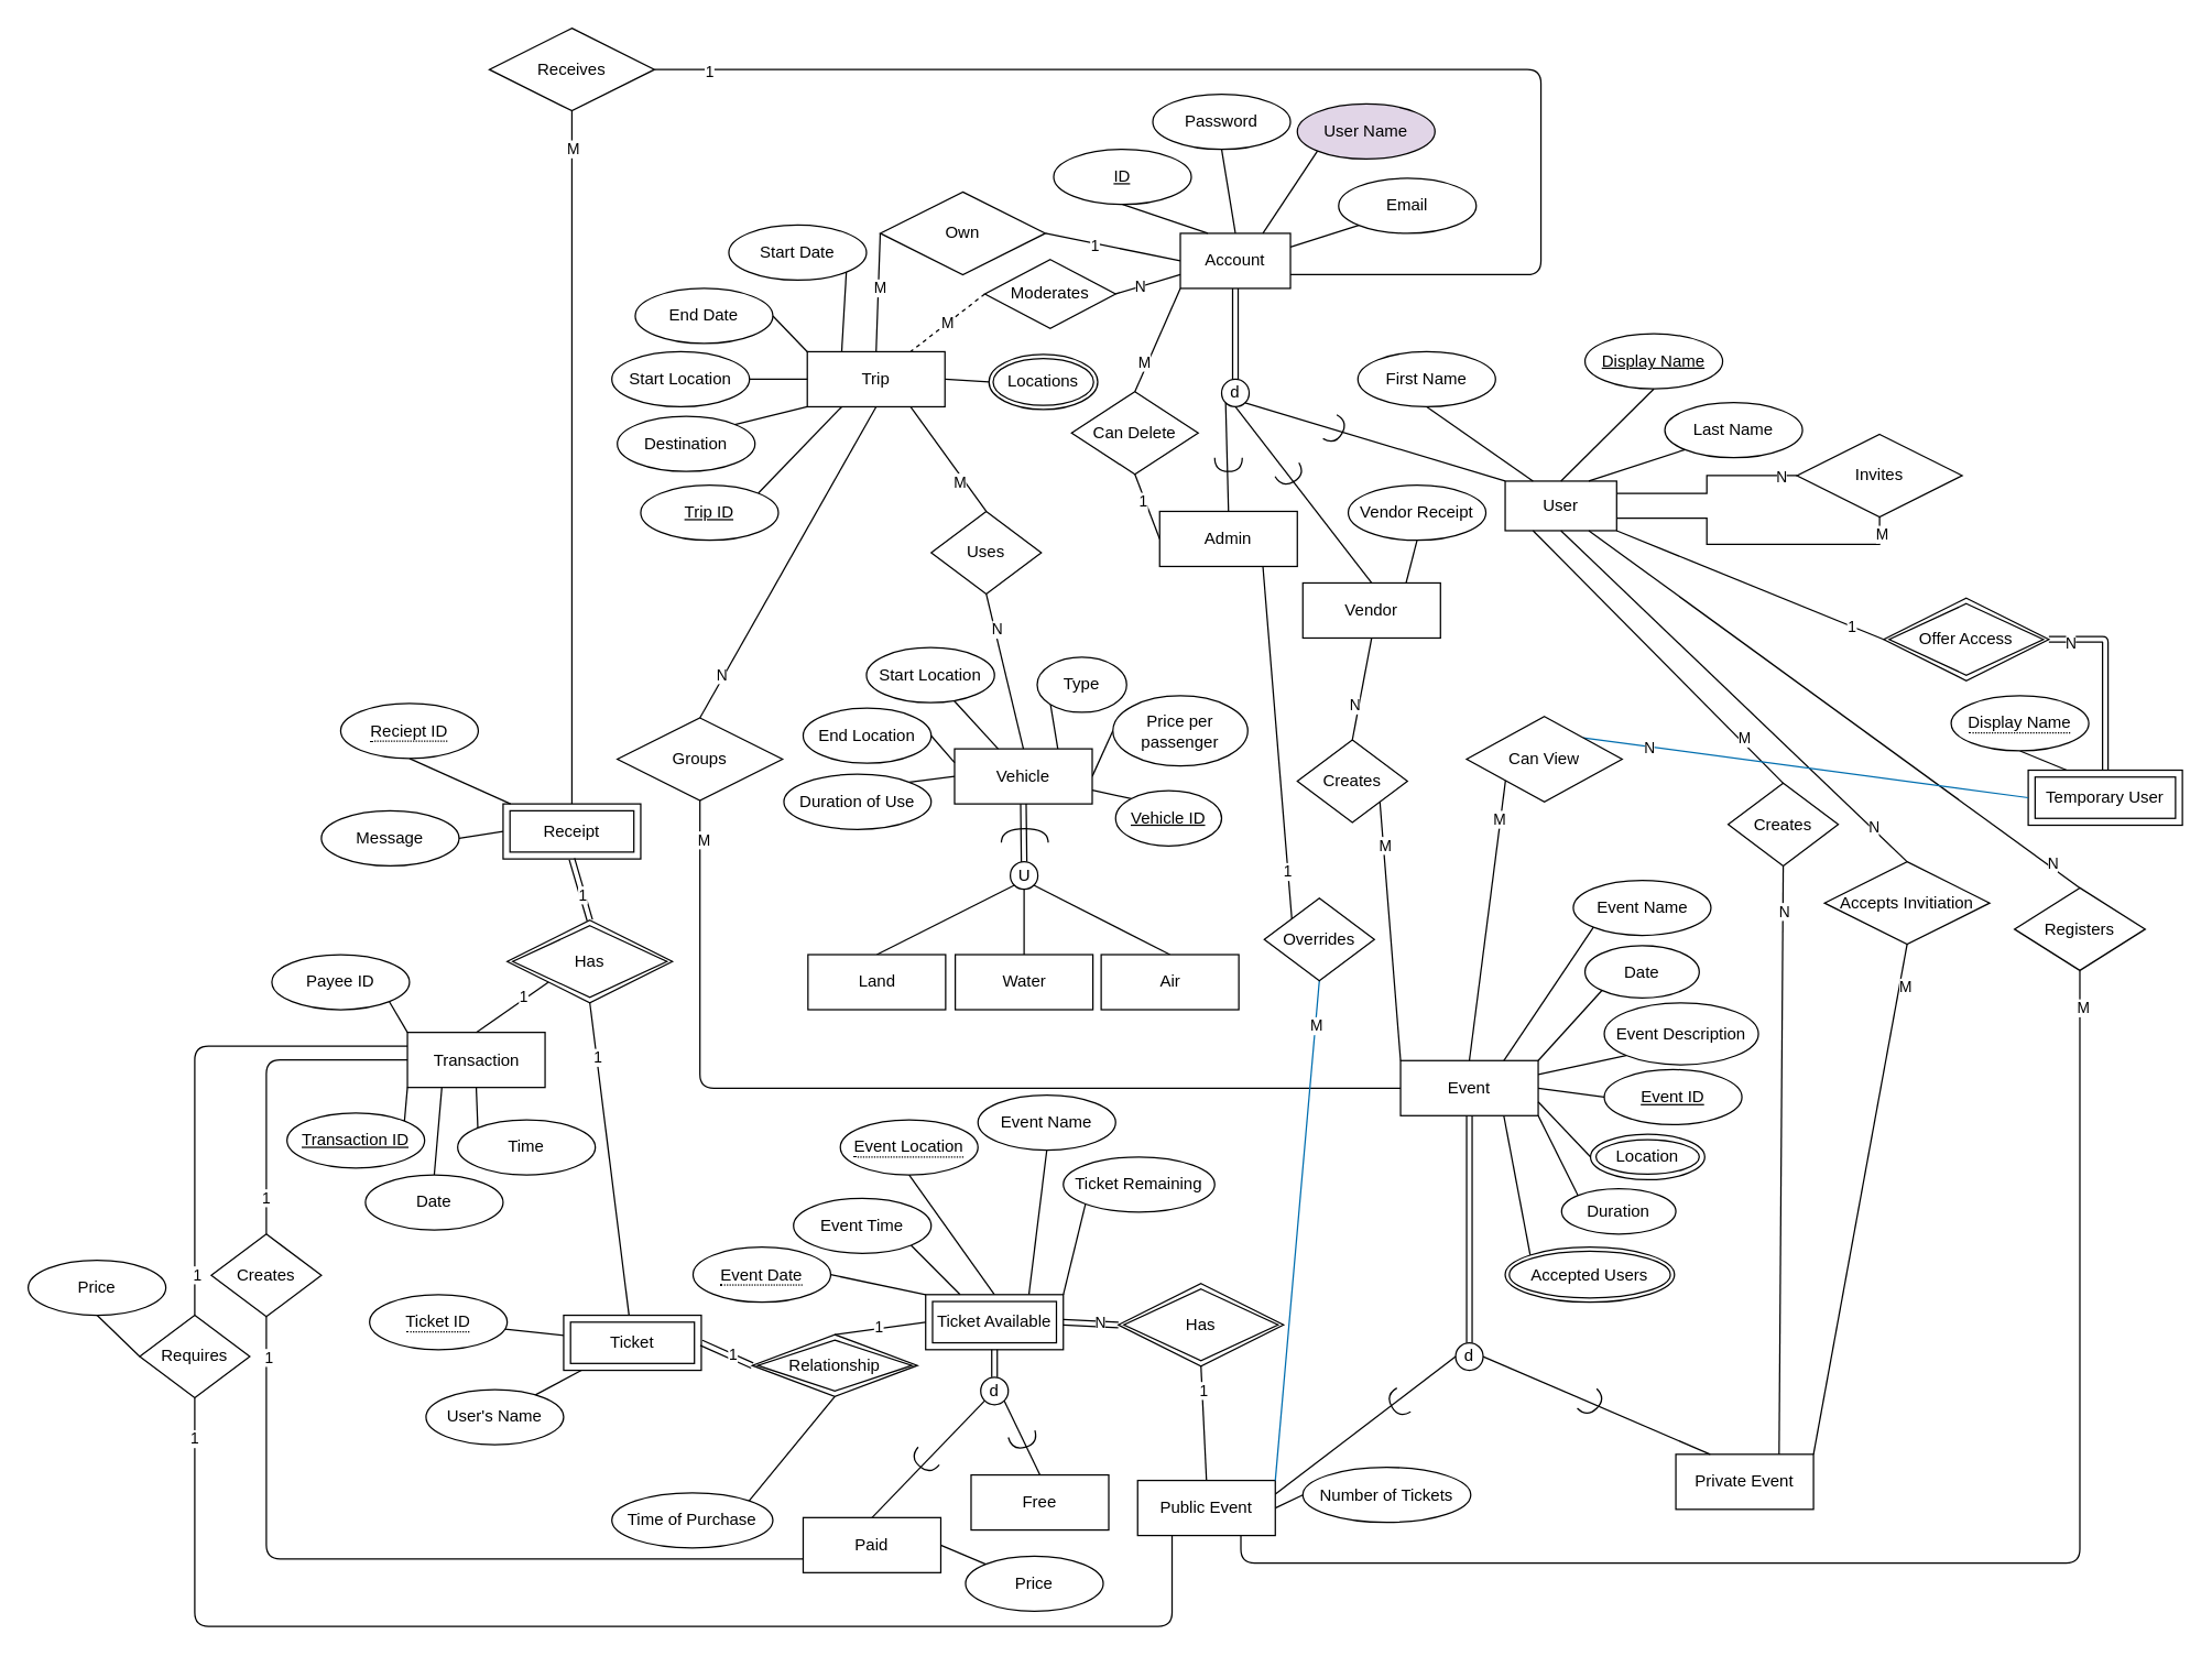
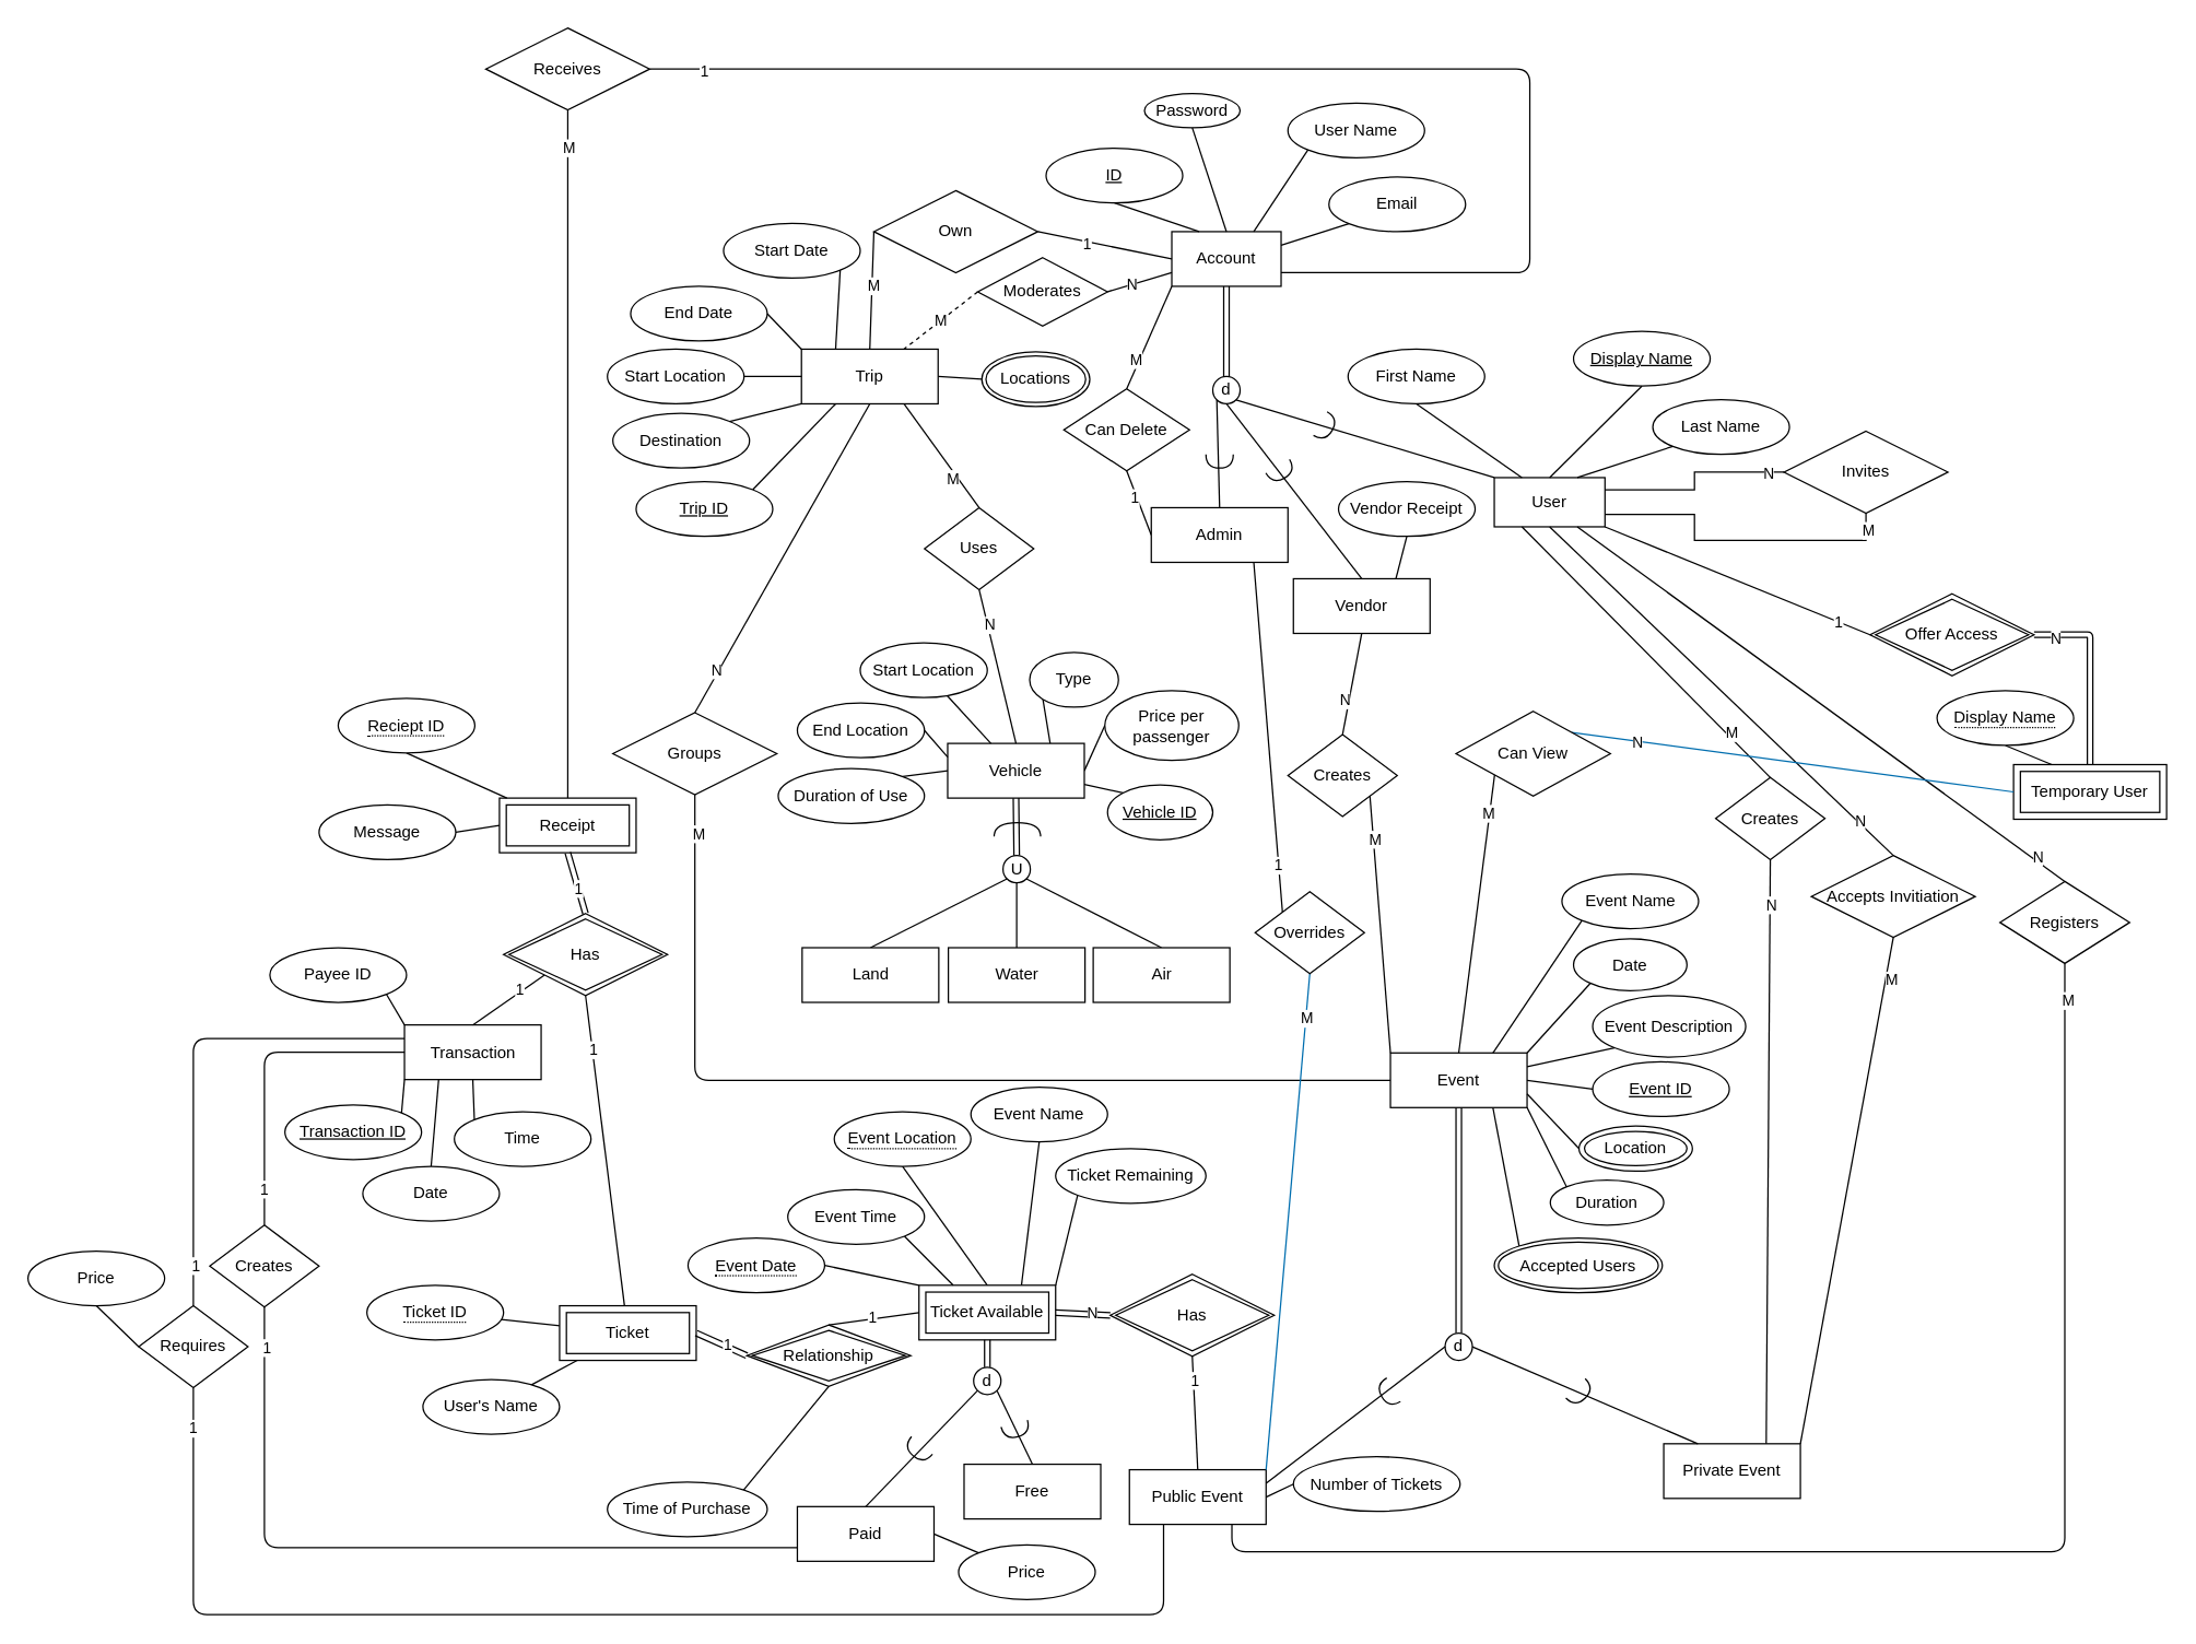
- <mxCell id="36" value="Password" style="ellipse;whiteSpace=wrap;html=1;align=center;" parent="1" vertex="1"><mxGeometry x="837" y="68" width="100" height="40" as="geometry" /></mxCell>
+ <mxCell id="36" value="Password" style="ellipse;whiteSpace=wrap;html=1;align=center;" parent="1" vertex="1"><mxGeometry x="837" y="68" width="70" height="25" as="geometry" /></mxCell>
- <mxCell id="35" value="User Name" style="ellipse;whiteSpace=wrap;html=1;align=center;fillColor=#e1d5e7;" parent="1" vertex="1"><mxGeometry x="942" y="75" width="100" height="40" as="geometry" /></mxCell>
+ <mxCell id="35" value="User Name" style="ellipse;whiteSpace=wrap;html=1;align=center;" parent="1" vertex="1"><mxGeometry x="942" y="75" width="100" height="40" as="geometry" /></mxCell>
